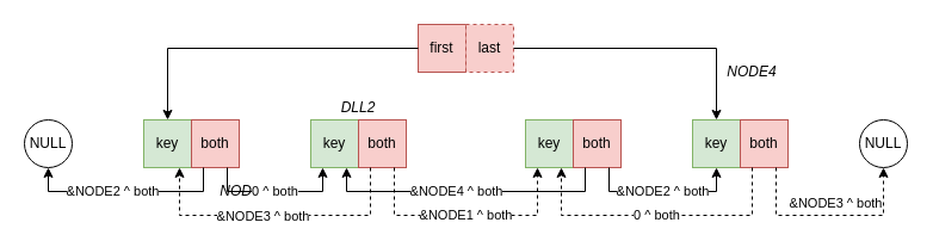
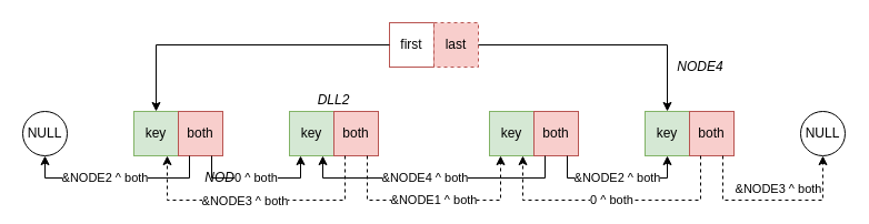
- <mxCell id="15" value="first" style="whiteSpace=wrap;html=1;aspect=fixed;fillColor=#f8cecc;strokeColor=#b85450;" parent="14" vertex="1"><mxGeometry width="40" height="40" as="geometry" /></mxCell>
+ <mxCell id="15" value="first" style="whiteSpace=wrap;html=1;aspect=fixed;fillColor=#ffffff;strokeColor=#b85450;" parent="14" vertex="1"><mxGeometry width="40" height="40" as="geometry" /></mxCell>
